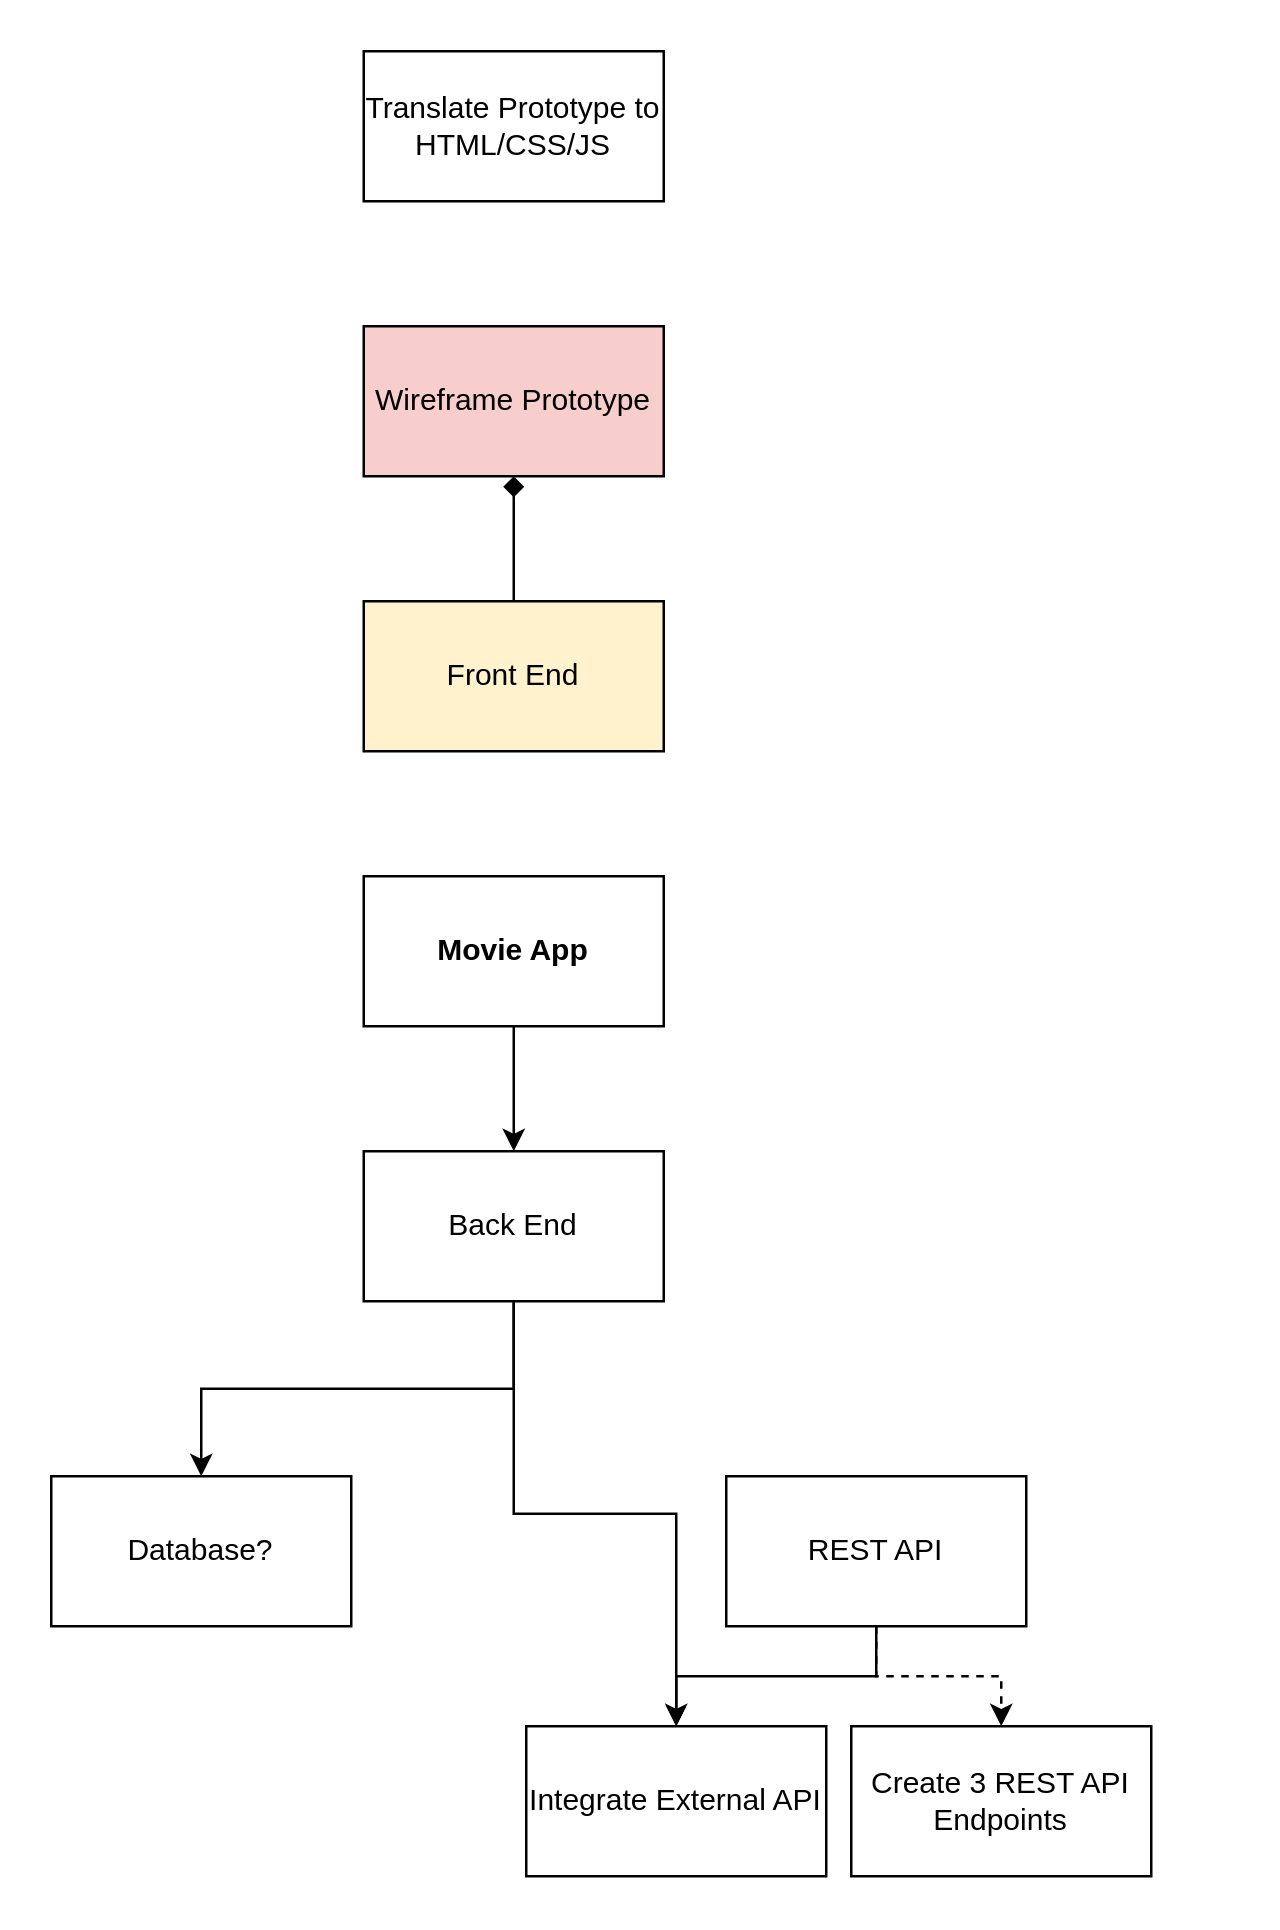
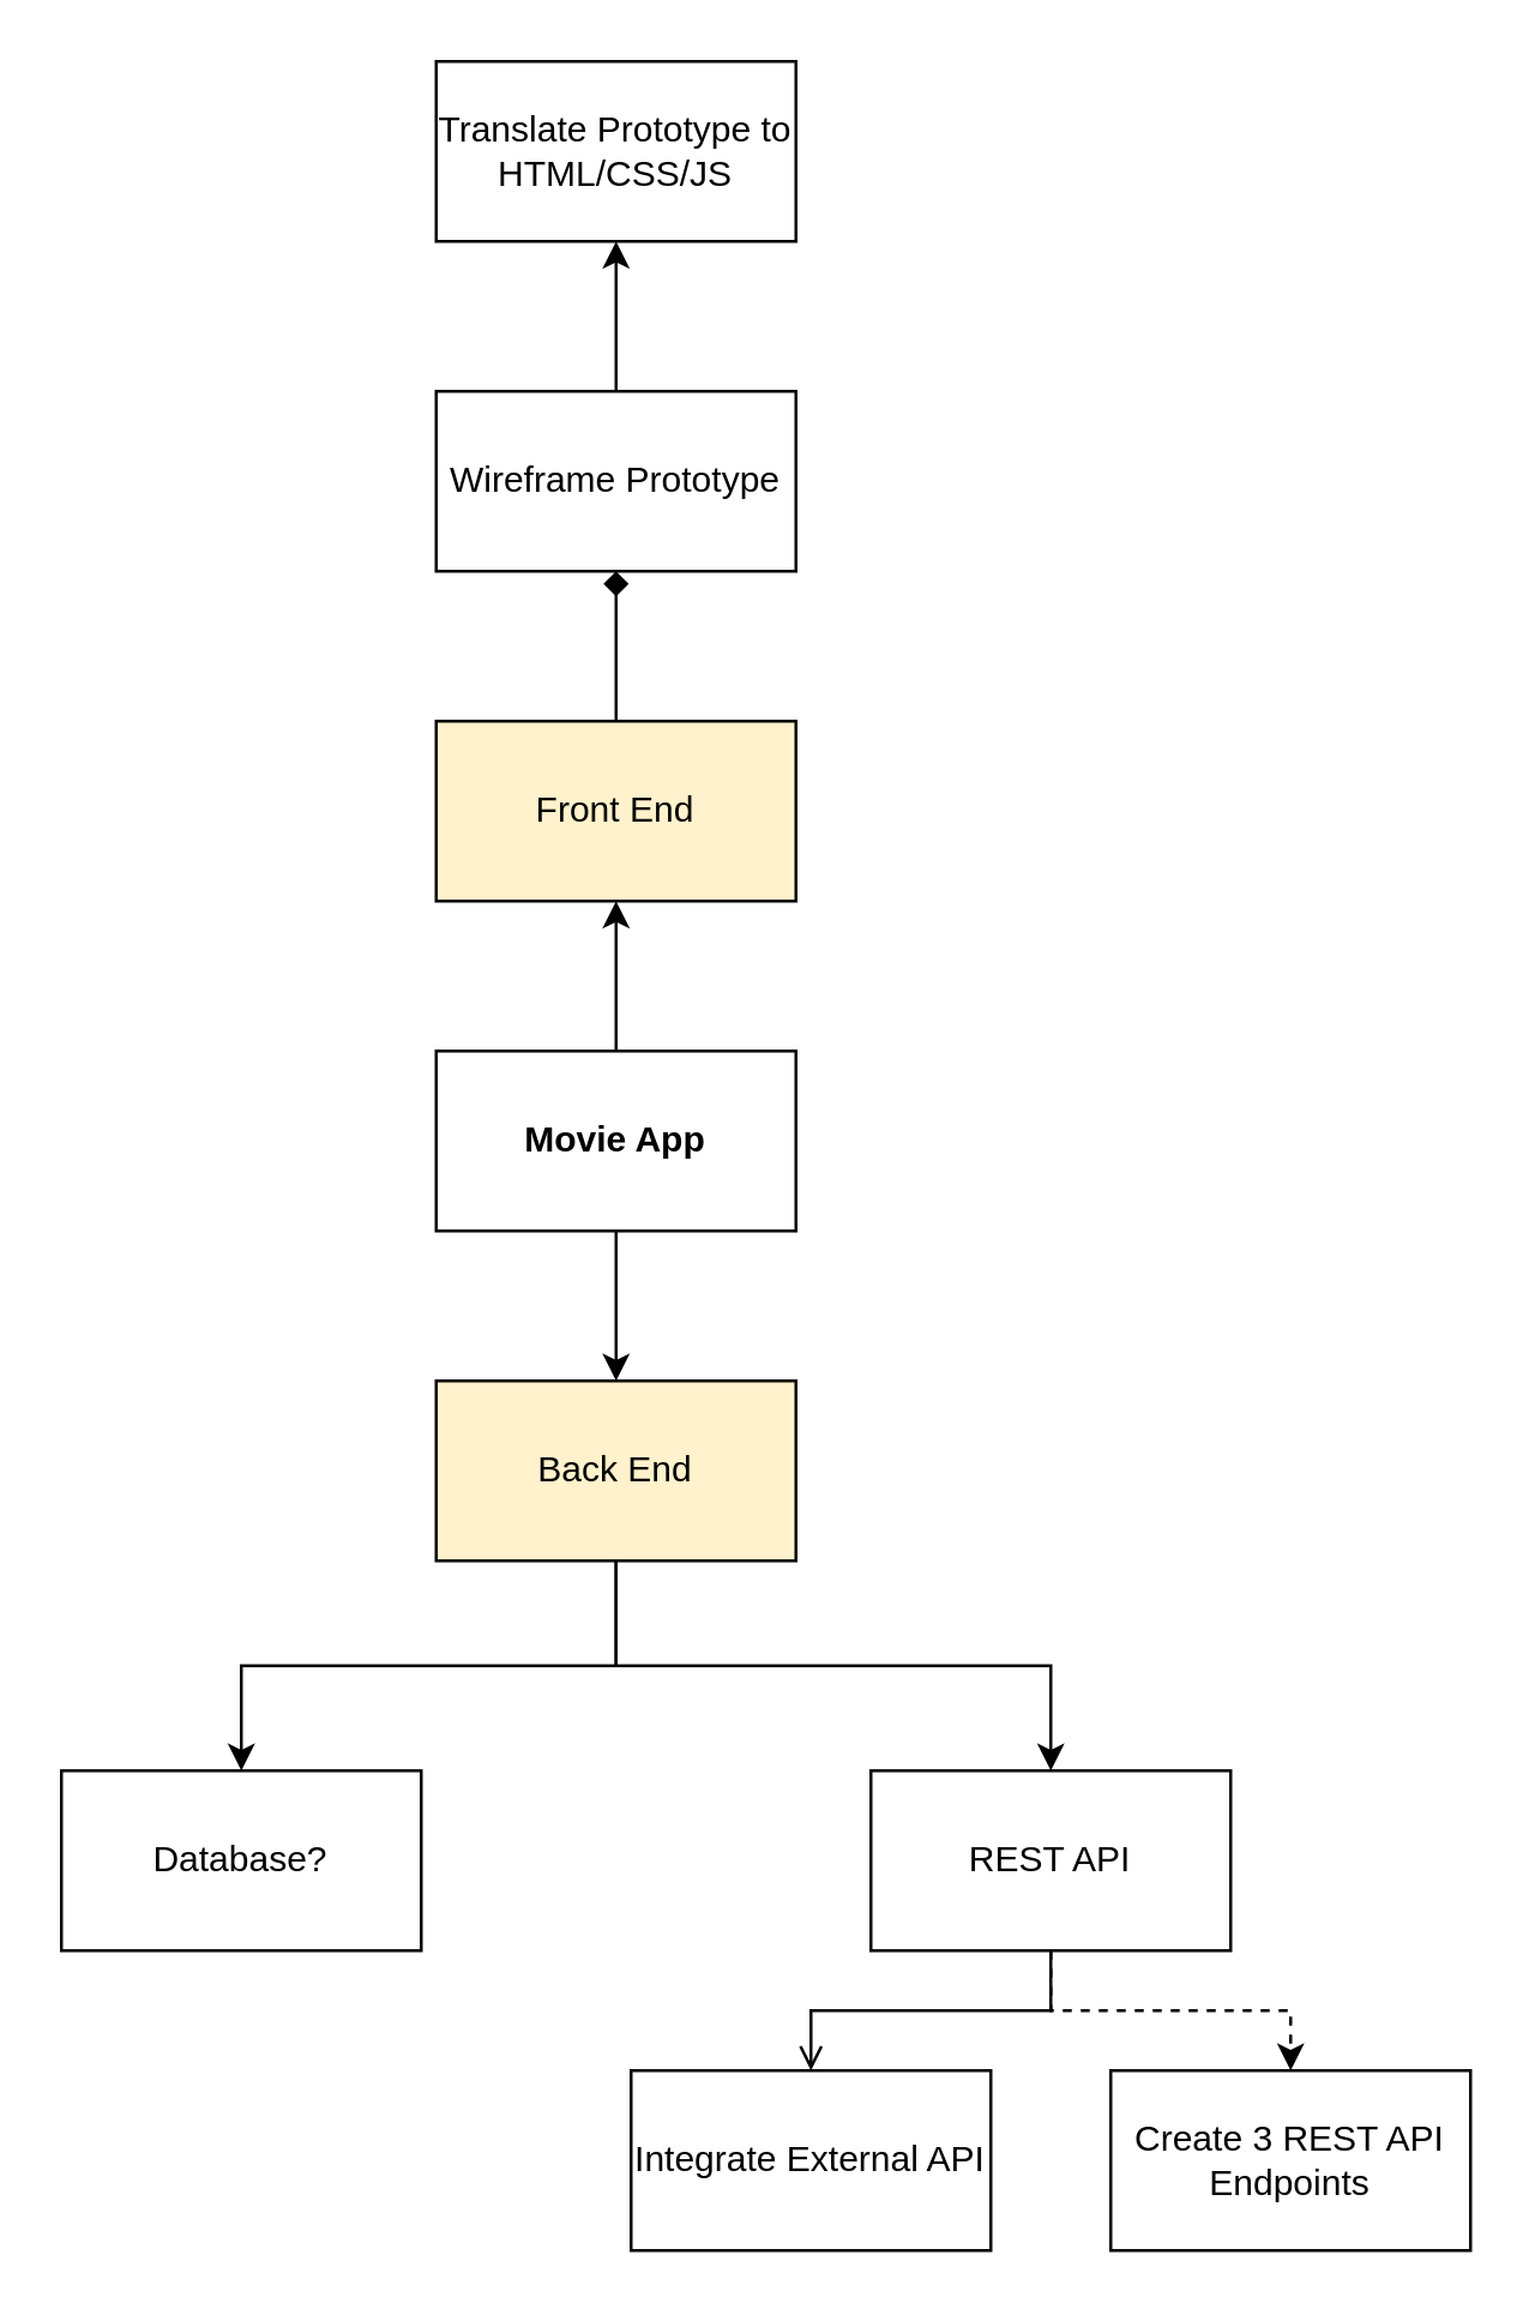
+ <mxCell id="16" style="edgeStyle=orthogonalEdgeStyle;rounded=0;orthogonalLoop=1;jettySize=auto;html=1;exitX=0.5;exitY=0;exitDx=0;exitDy=0;entryX=0.5;entryY=1;entryDx=0;entryDy=0;" edge="1" parent="1" source="17" target="18"><mxGeometry relative="1" as="geometry" /></mxCell>
- <mxCell id="17" value="Wireframe Prototype" style="rounded=0;whiteSpace=wrap;html=1;fillColor=#f8cecc;" vertex="1" parent="1"><mxGeometry x="145" y="130" width="120" height="60" as="geometry" /></mxCell>
+ <mxCell id="17" value="Wireframe Prototype" style="rounded=0;whiteSpace=wrap;html=1;" vertex="1" parent="1"><mxGeometry x="145" y="130" width="120" height="60" as="geometry" /></mxCell>
+ <mxCell id="3" style="edgeStyle=orthogonalEdgeStyle;rounded=0;orthogonalLoop=1;jettySize=auto;html=1;exitX=0.5;exitY=0;exitDx=0;exitDy=0;entryX=0.5;entryY=1;entryDx=0;entryDy=0;" edge="1" parent="1" source="4" target="9"><mxGeometry relative="1" as="geometry" /></mxCell>
- <mxCell id="7" value="Back End" style="rounded=0;whiteSpace=wrap;html=1;" vertex="1" parent="1"><mxGeometry x="145" y="460" width="120" height="60" as="geometry" /></mxCell>
+ <mxCell id="7" value="Back End" style="rounded=0;whiteSpace=wrap;html=1;fillColor=#fff2cc;" vertex="1" parent="1"><mxGeometry x="145" y="460" width="120" height="60" as="geometry" /></mxCell>
- <mxCell id="5" style="edgeStyle=orthogonalEdgeStyle;rounded=0;orthogonalLoop=1;jettySize=auto;html=1;exitX=0.5;exitY=1;exitDx=0;exitDy=0;" edge="1" parent="1" source="7" target="14"><mxGeometry relative="1" as="geometry" /></mxCell>
+ <mxCell id="5" style="edgeStyle=orthogonalEdgeStyle;rounded=0;orthogonalLoop=1;jettySize=auto;html=1;exitX=0.5;exitY=1;exitDx=0;exitDy=0;entryX=0.5;entryY=0;entryDx=0;entryDy=0;" edge="1" parent="1" source="7" target="12"><mxGeometry relative="1" as="geometry" /></mxCell>
- <mxCell id="15" value="Create 3 REST API Endpoints" style="rounded=0;whiteSpace=wrap;html=1;" vertex="1" parent="1"><mxGeometry x="340" y="690" width="120" height="60" as="geometry" /></mxCell>
+ <mxCell id="15" value="Create 3 REST API Endpoints" style="rounded=0;whiteSpace=wrap;html=1;" vertex="1" parent="1"><mxGeometry x="370" y="690" width="120" height="60" as="geometry" /></mxCell>
